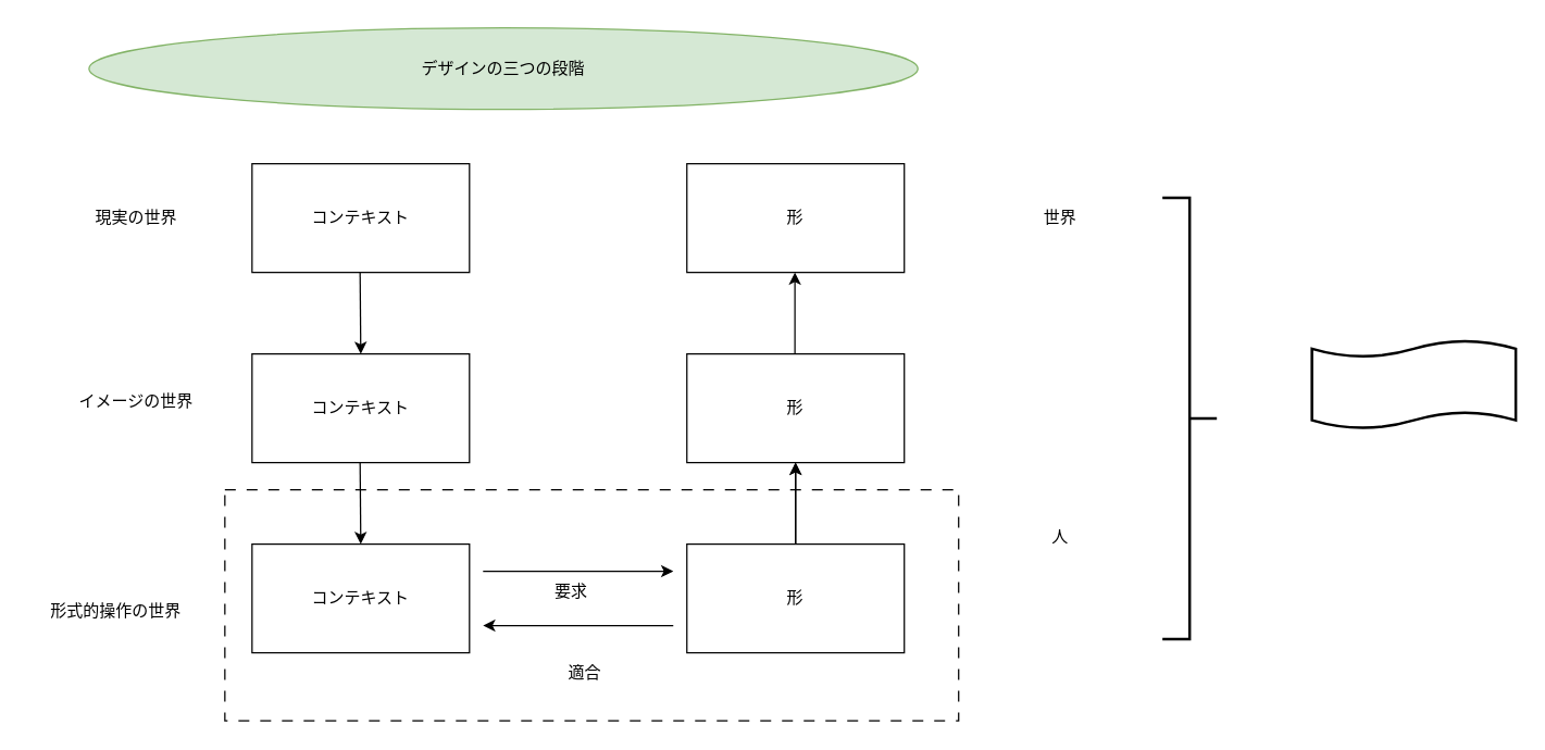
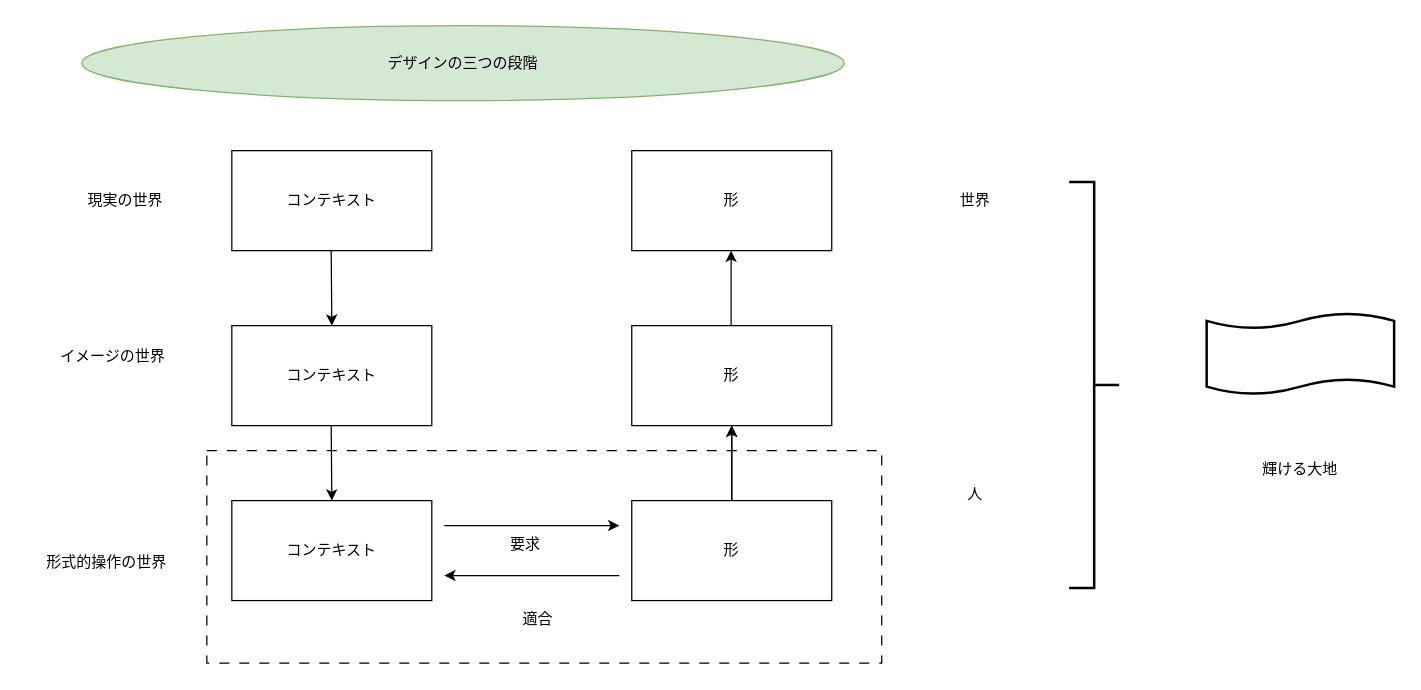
- <mxCell id="9" value="イメージの世界" style="text;html=1;align=center;verticalAlign=middle;whiteSpace=wrap;rounded=0;" vertex="1" parent="4"><mxGeometry x="35" y="280" width="130" height="30" as="geometry" /></mxCell>
+ <mxCell id="9" value="イメージの世界" style="text;html=1;align=center;verticalAlign=middle;whiteSpace=wrap;rounded=0;" vertex="1" parent="4"><mxGeometry x="25" y="270" width="130" height="30" as="geometry" /></mxCell>
+ <mxCell id="25" value="輝ける大地" style="text;html=1;align=center;verticalAlign=middle;whiteSpace=wrap;rounded=0;" vertex="1" parent="4"><mxGeometry x="975" y="360" width="130" height="30" as="geometry" /></mxCell>
